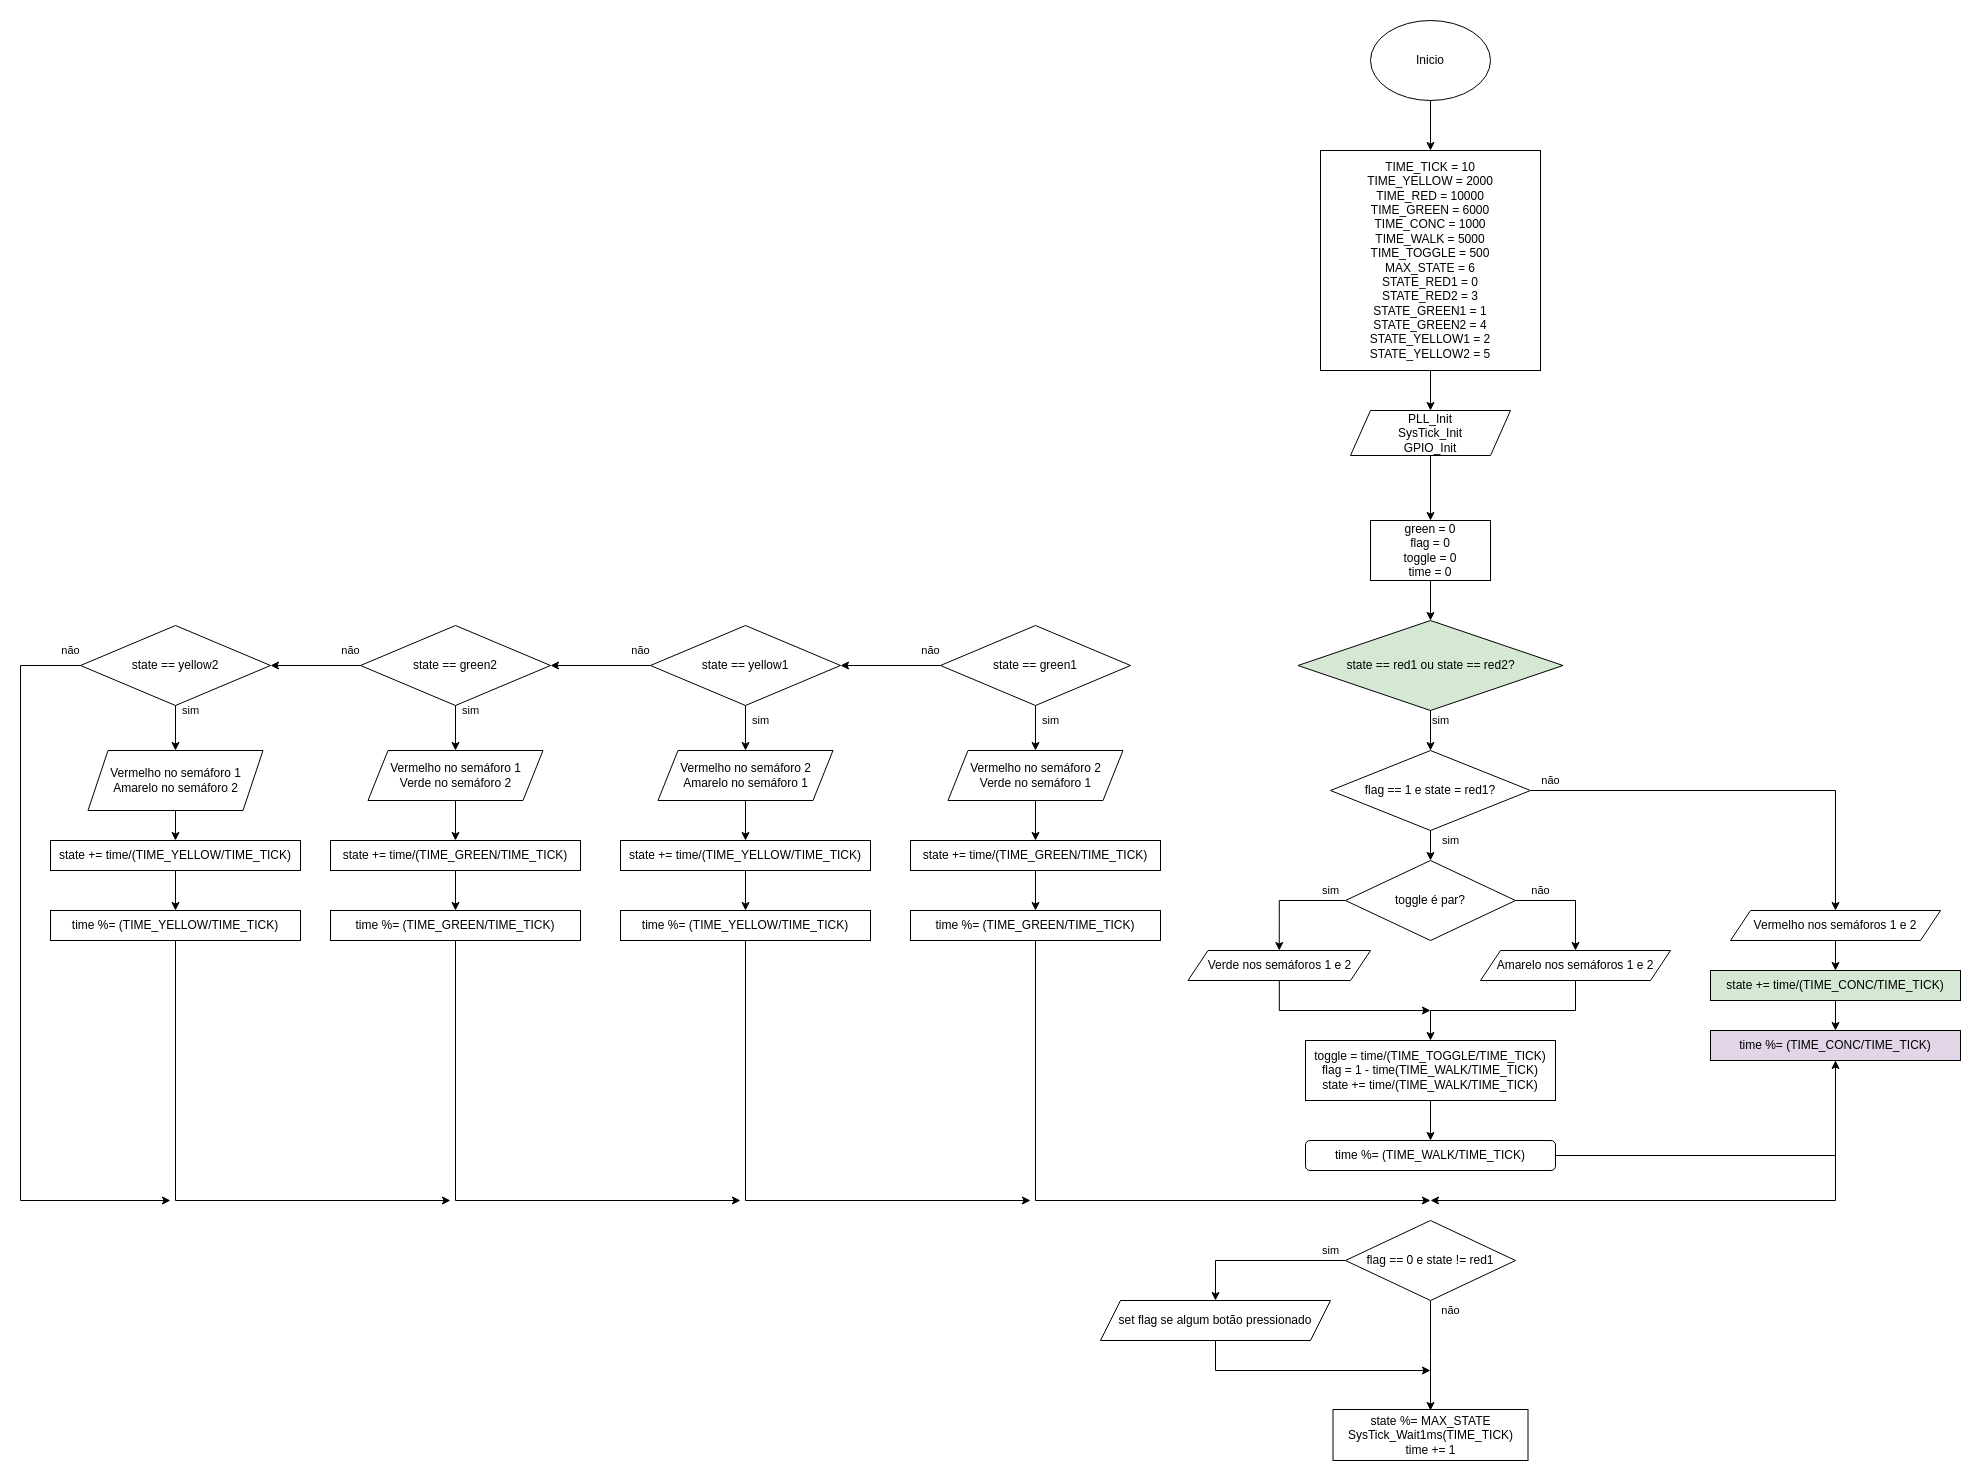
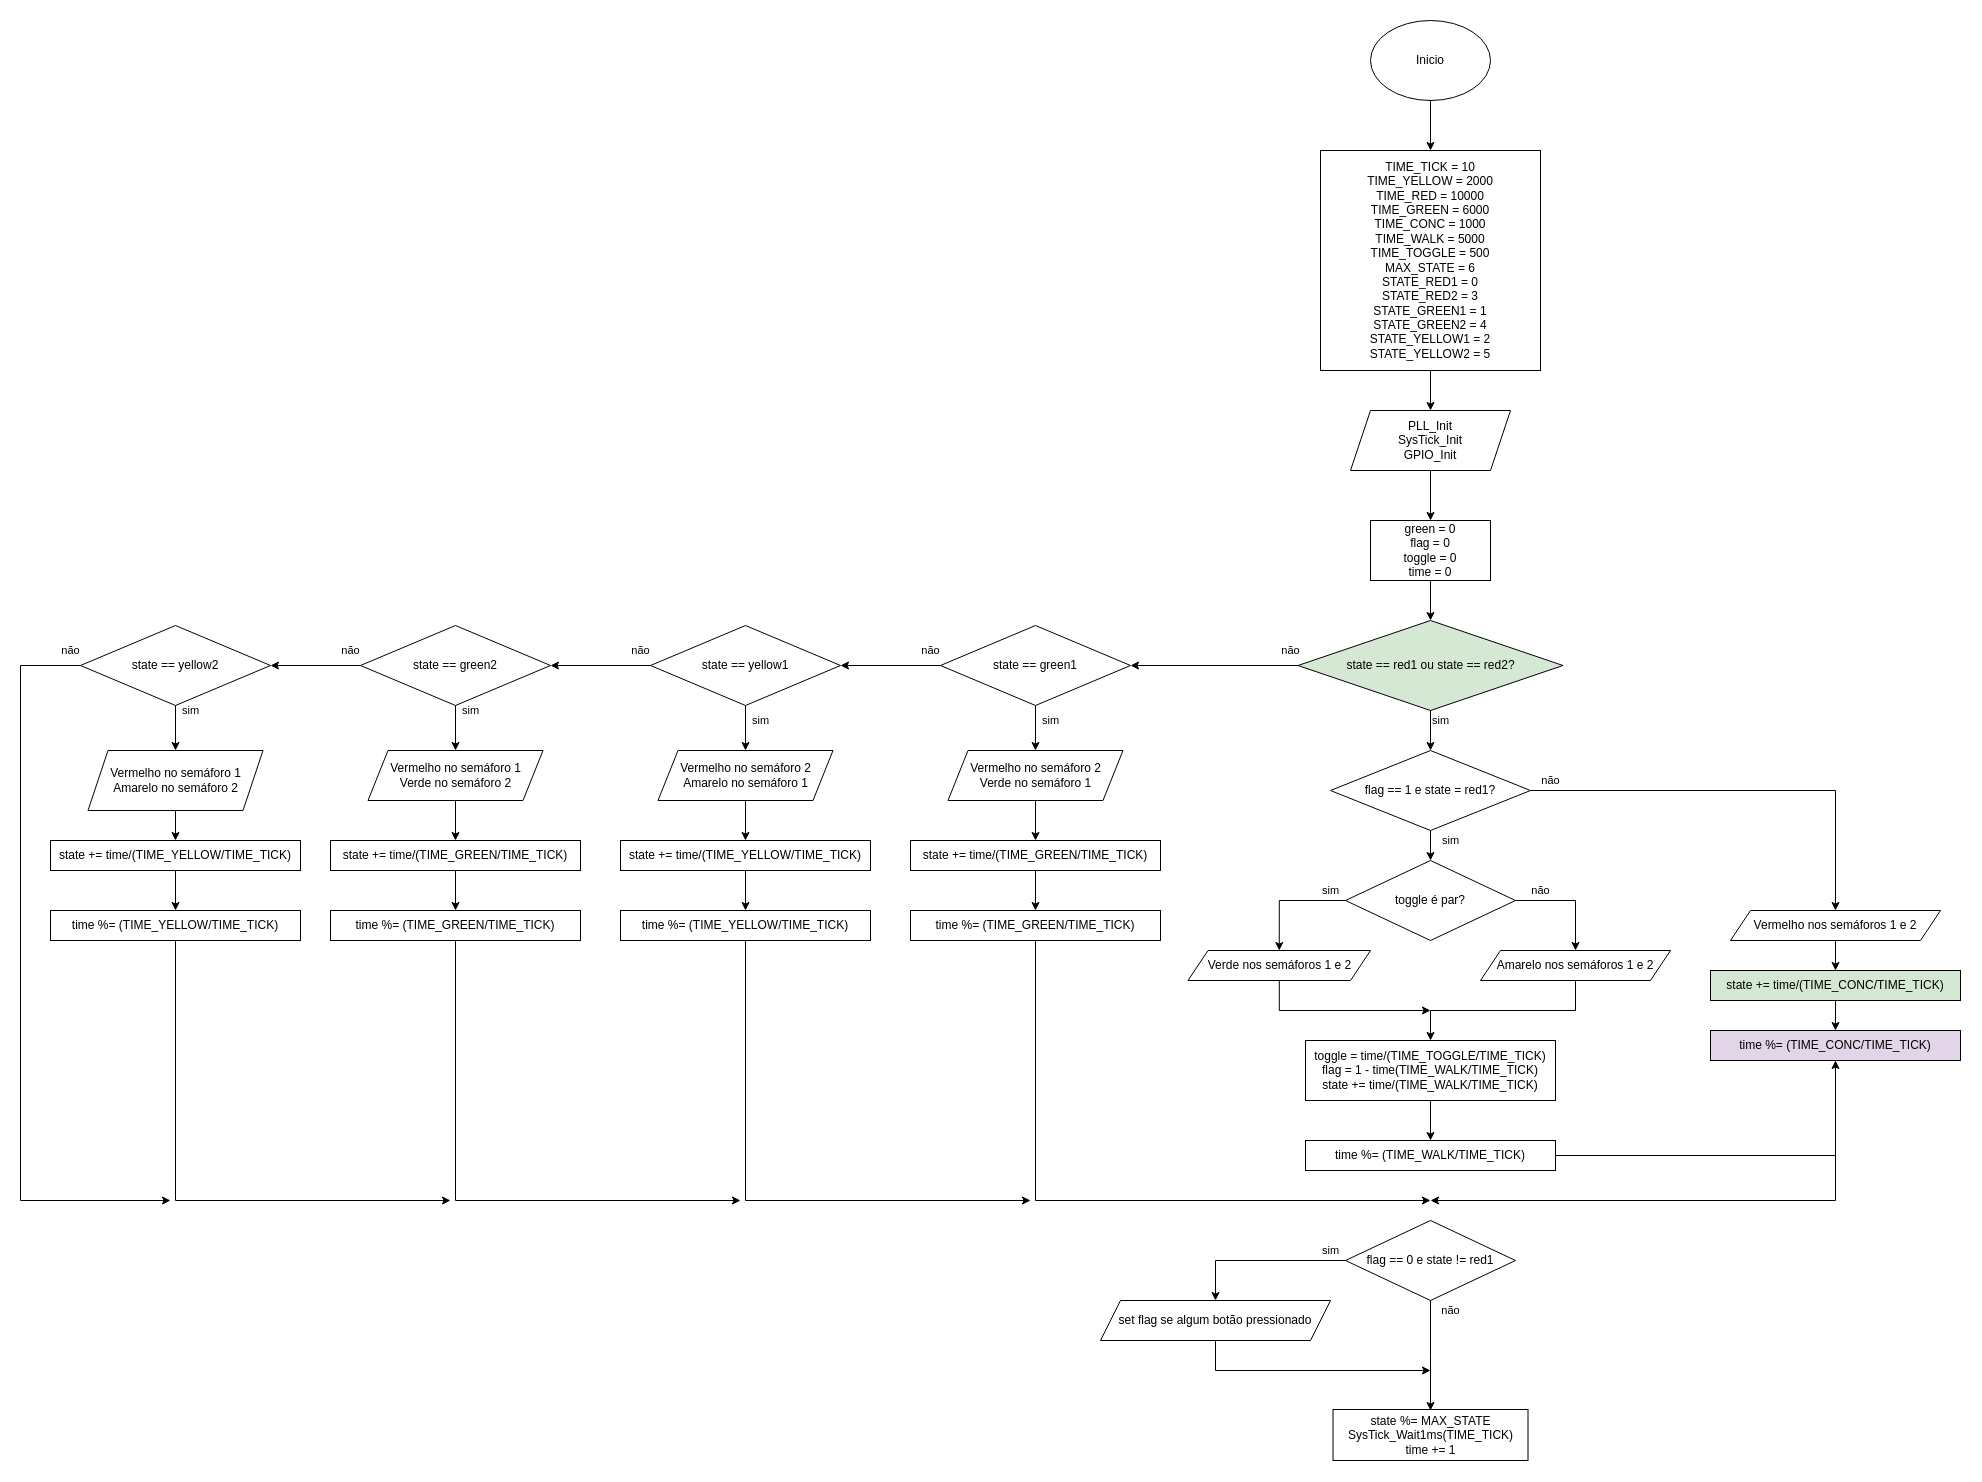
- <mxCell id="3" value="PLL_Init&lt;br&gt;SysTick_Init&lt;br&gt;GPIO_Init" style="shape=parallelogram;perimeter=parallelogramPerimeter;whiteSpace=wrap;html=1;fixedSize=1;" parent="1" vertex="1"><mxGeometry x="1350" y="410" width="160" height="45" as="geometry" /></mxCell>
+ <mxCell id="3" value="PLL_Init&lt;br&gt;SysTick_Init&lt;br&gt;GPIO_Init" style="shape=parallelogram;perimeter=parallelogramPerimeter;whiteSpace=wrap;html=1;fixedSize=1;" parent="1" vertex="1"><mxGeometry x="1350" y="410" width="160" height="60" as="geometry" /></mxCell>
+ <mxCell id="7" value="não" style="edgeStyle=orthogonalEdgeStyle;rounded=0;orthogonalLoop=1;jettySize=auto;html=1;entryX=1;entryY=0.5;entryDx=0;entryDy=0;" parent="1" source="8" target="31" edge="1"><mxGeometry x="-0.91" y="-15" relative="1" as="geometry"><mxPoint as="offset" /></mxGeometry></mxCell>
- <mxCell id="20" value="time %= (TIME_WALK/TIME_TICK)" style="whiteSpace=wrap;html=1;rounded=1;" parent="1" vertex="1"><mxGeometry x="1305" y="1140" width="250" height="30" as="geometry" /></mxCell>
+ <mxCell id="20" value="time %= (TIME_WALK/TIME_TICK)" style="rounded=0;whiteSpace=wrap;html=1;" parent="1" vertex="1"><mxGeometry x="1305" y="1140" width="250" height="30" as="geometry" /></mxCell>
